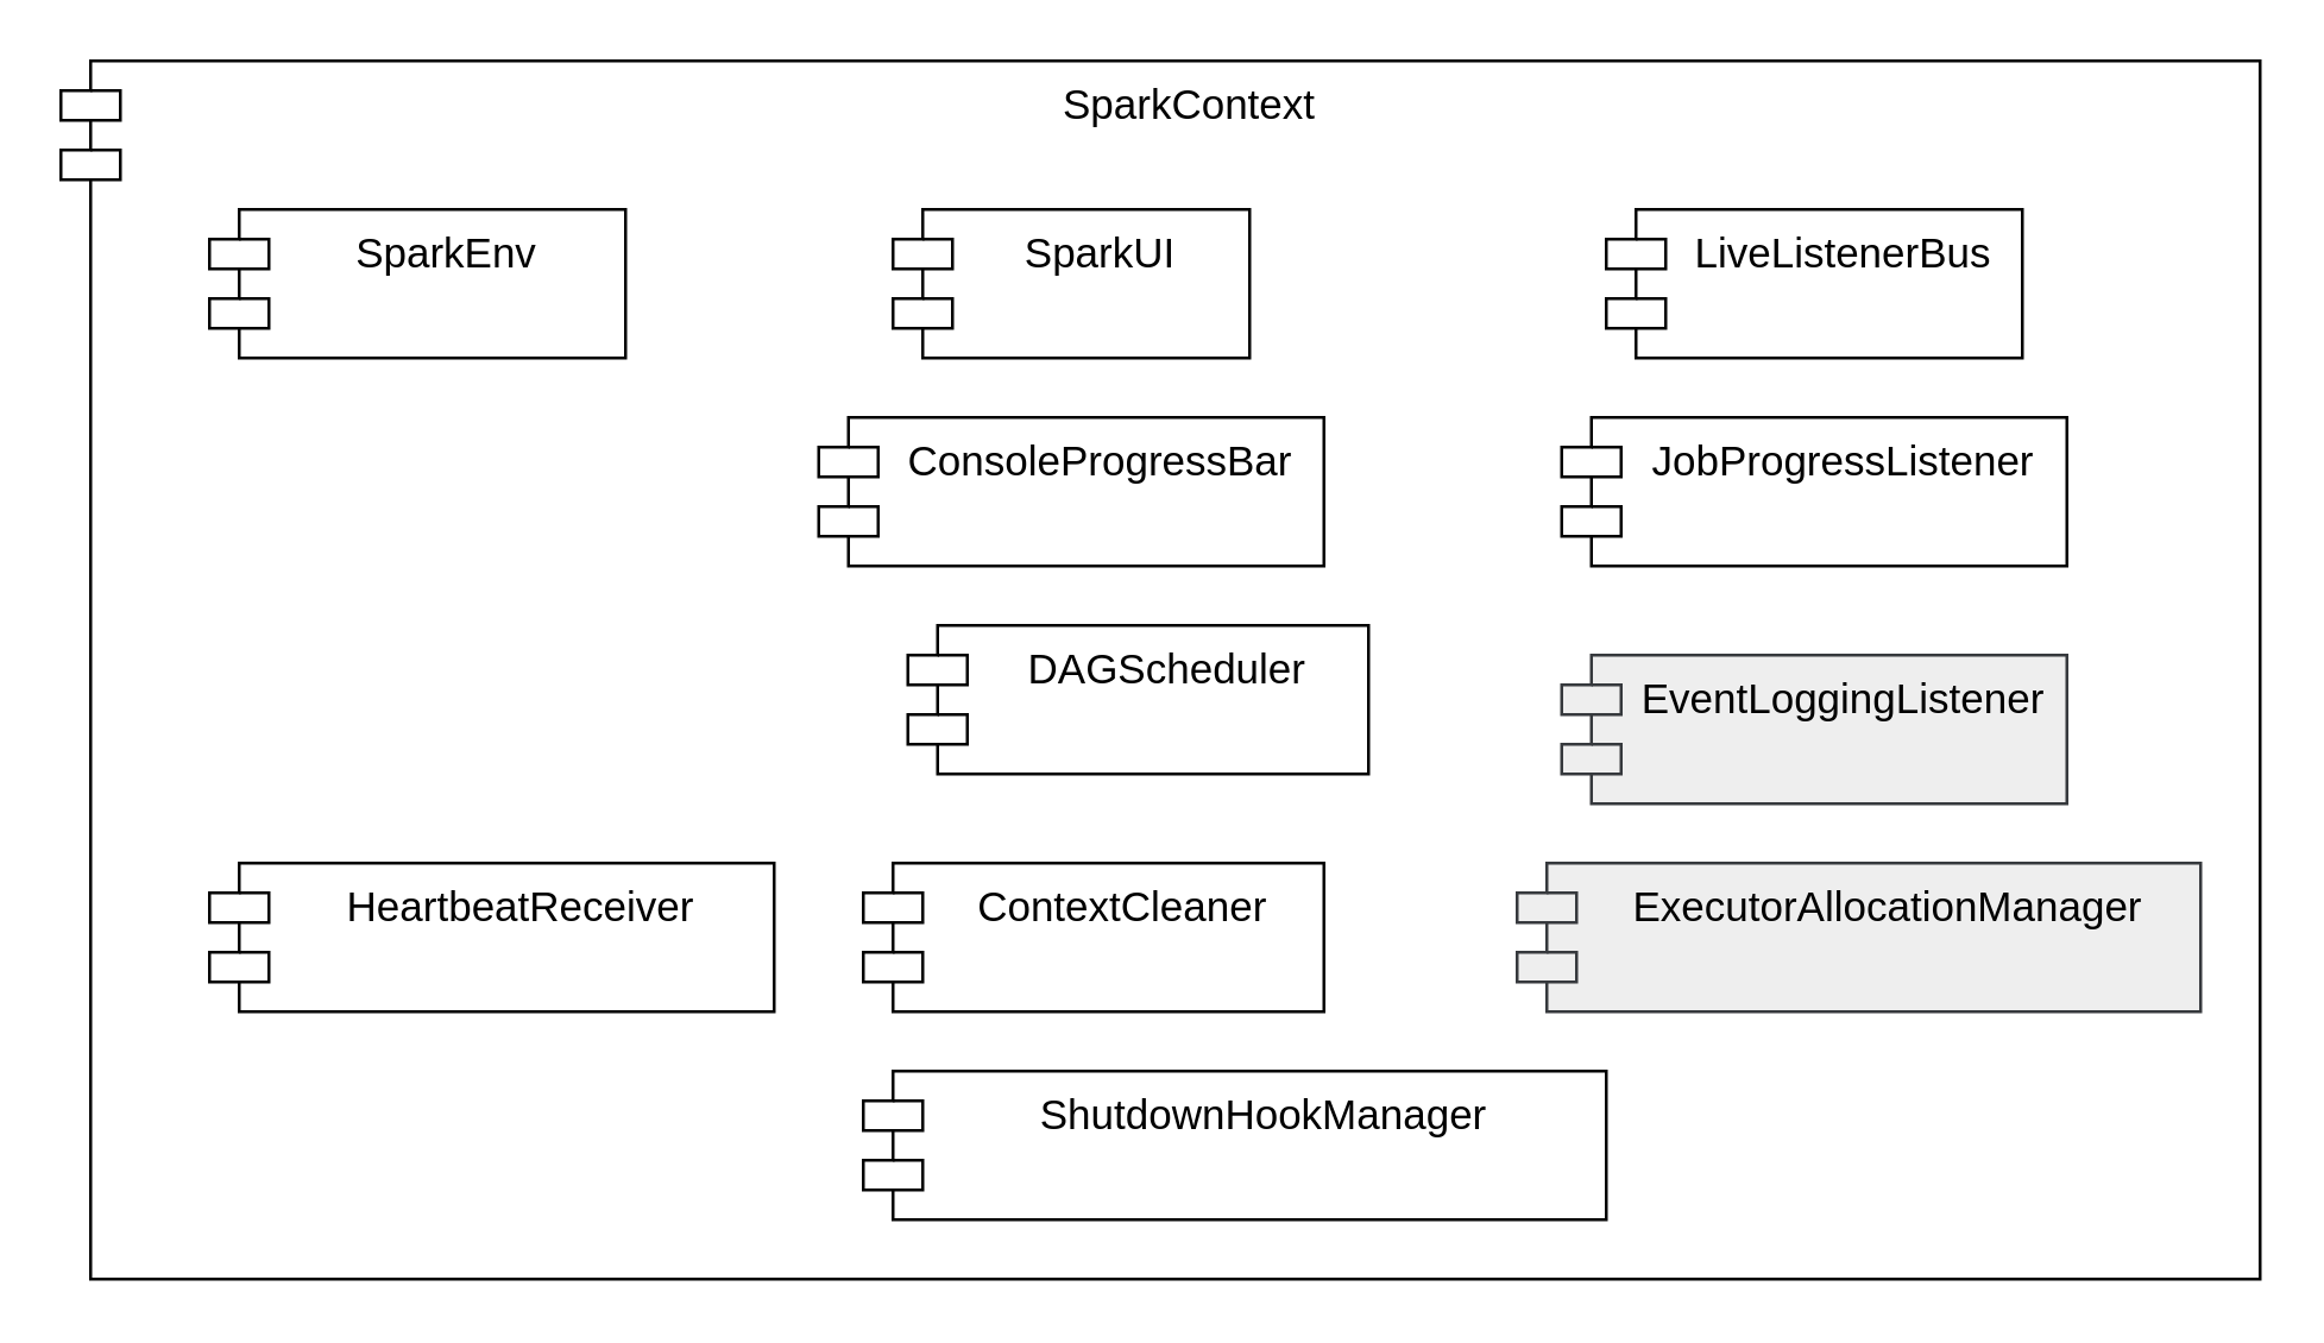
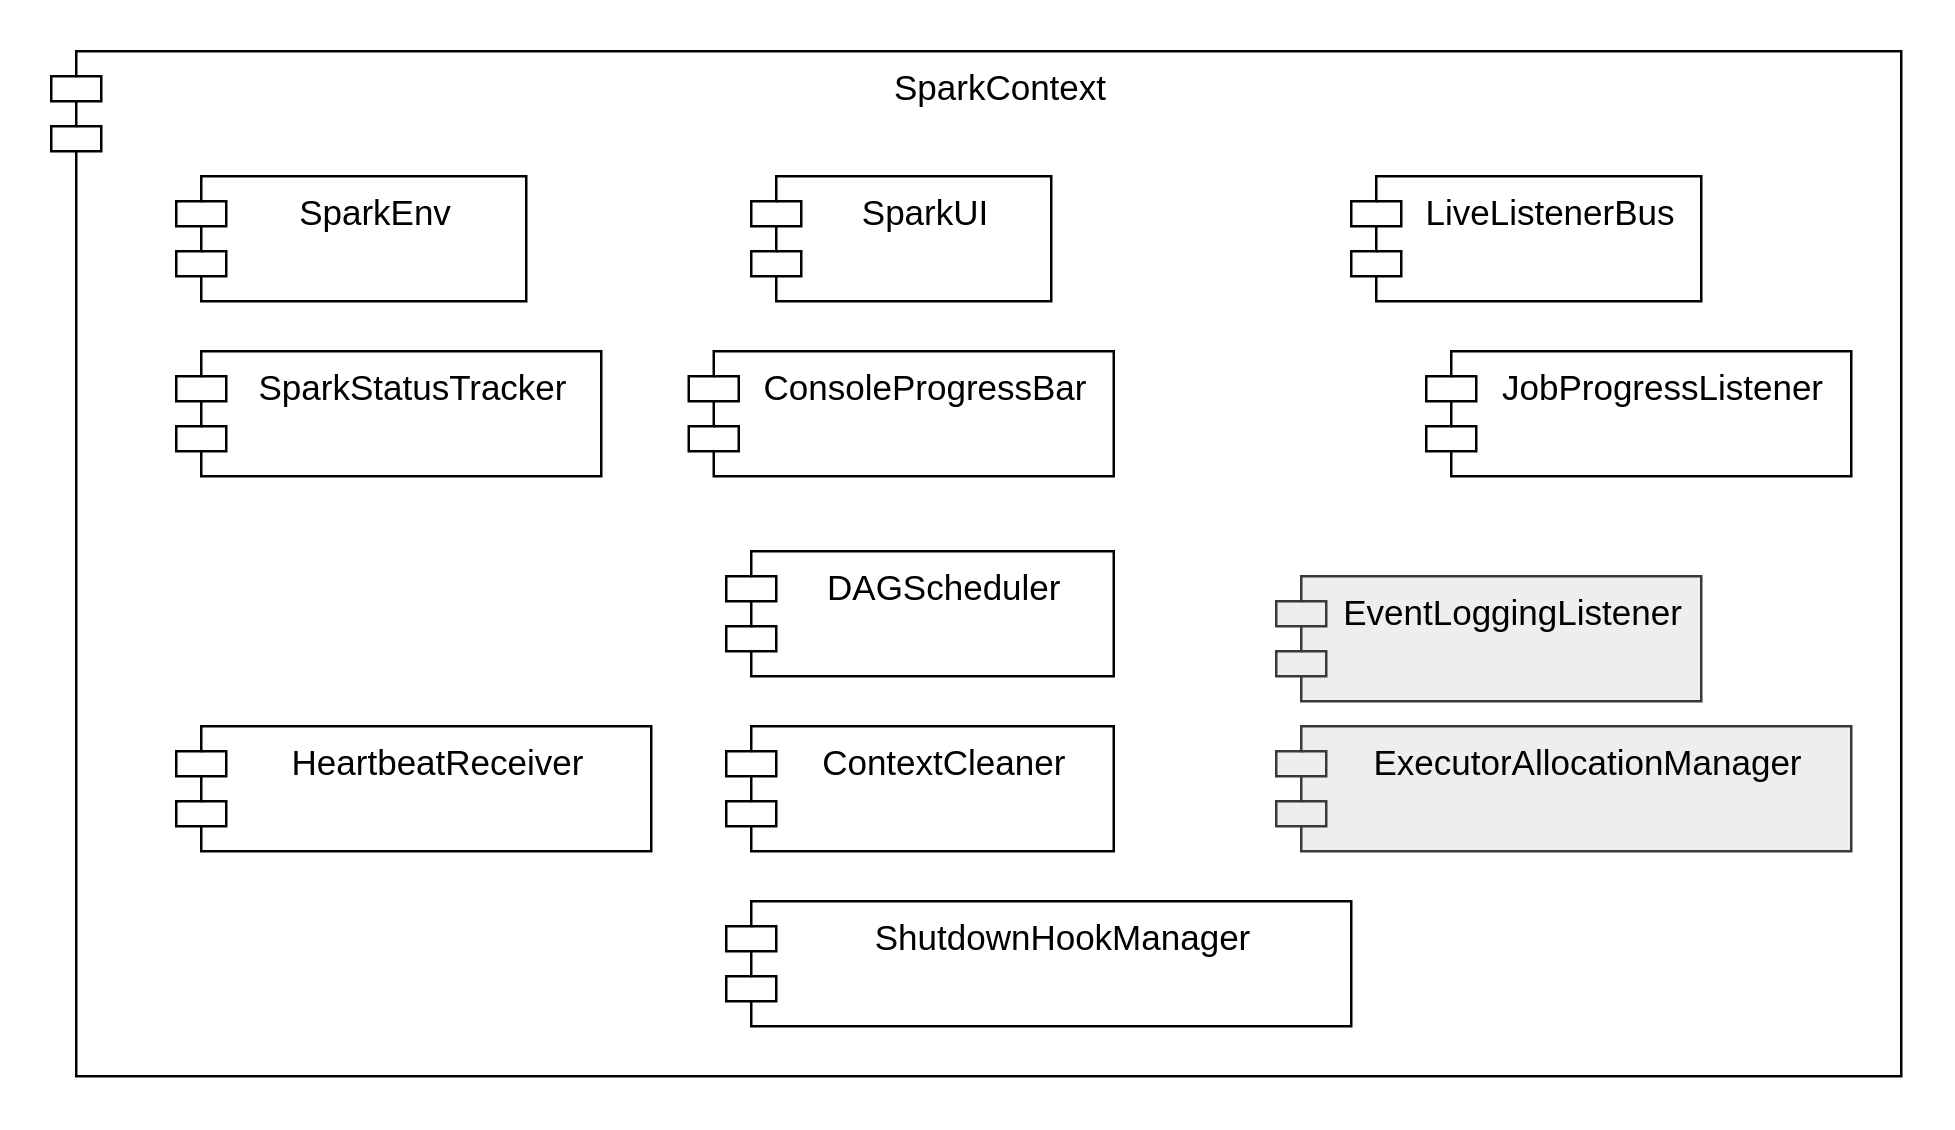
+ <mxCell id="6" value="SparkStatusTracker" style="shape=module;align=left;spacingLeft=20;align=center;verticalAlign=top;fontSize=14;" vertex="1" parent="1"><mxGeometry x="70" y="140" width="170" height="50" as="geometry" /></mxCell>
- <mxCell id="8" value="JobProgressListener" style="shape=module;align=left;spacingLeft=20;align=center;verticalAlign=top;fontSize=14;" vertex="1" parent="1"><mxGeometry x="525" y="140" width="170" height="50" as="geometry" /></mxCell>
+ <mxCell id="8" value="JobProgressListener" style="shape=module;align=left;spacingLeft=20;align=center;verticalAlign=top;fontSize=14;" vertex="1" parent="1"><mxGeometry x="570" y="140" width="170" height="50" as="geometry" /></mxCell>
- <mxCell id="9" value="DAGScheduler" style="shape=module;align=left;spacingLeft=20;align=center;verticalAlign=top;fontSize=14;" vertex="1" parent="1"><mxGeometry x="305" y="210" width="155" height="50" as="geometry" /></mxCell>
+ <mxCell id="9" value="DAGScheduler" style="shape=module;align=left;spacingLeft=20;align=center;verticalAlign=top;fontSize=14;" vertex="1" parent="1"><mxGeometry x="290" y="220" width="155" height="50" as="geometry" /></mxCell>
- <mxCell id="10" value="EventLoggingListener" style="shape=module;align=left;spacingLeft=20;align=center;verticalAlign=top;fontSize=14;fillColor=#eeeeee;strokeColor=#36393d;" vertex="1" parent="1"><mxGeometry x="525" y="220" width="170" height="50" as="geometry" /></mxCell>
+ <mxCell id="10" value="EventLoggingListener" style="shape=module;align=left;spacingLeft=20;align=center;verticalAlign=top;fontSize=14;fillColor=#eeeeee;strokeColor=#36393d;" vertex="1" parent="1"><mxGeometry x="510" y="230" width="170" height="50" as="geometry" /></mxCell>
